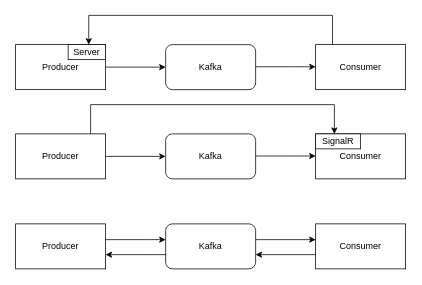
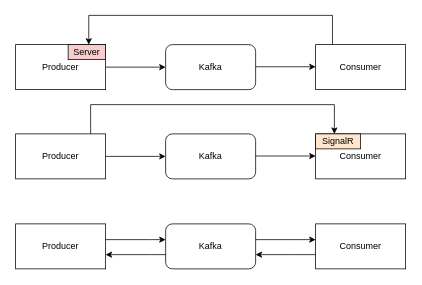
- <mxCell id="15" value="Server" style="rounded=0;whiteSpace=wrap;html=1;" parent="1" vertex="1"><mxGeometry x="90" y="59" width="50" height="20" as="geometry" /></mxCell>
+ <mxCell id="15" value="Server" style="rounded=0;whiteSpace=wrap;html=1;fillColor=#f8cecc;" parent="1" vertex="1"><mxGeometry x="90" y="59" width="50" height="20" as="geometry" /></mxCell>
- <mxCell id="12" value="SignalR" style="rounded=0;whiteSpace=wrap;html=1;" parent="1" vertex="1"><mxGeometry x="420" y="178" width="60" height="20" as="geometry" /></mxCell>
+ <mxCell id="12" value="SignalR" style="rounded=0;whiteSpace=wrap;html=1;fillColor=#ffe6cc;" parent="1" vertex="1"><mxGeometry x="420" y="178" width="60" height="20" as="geometry" /></mxCell>
